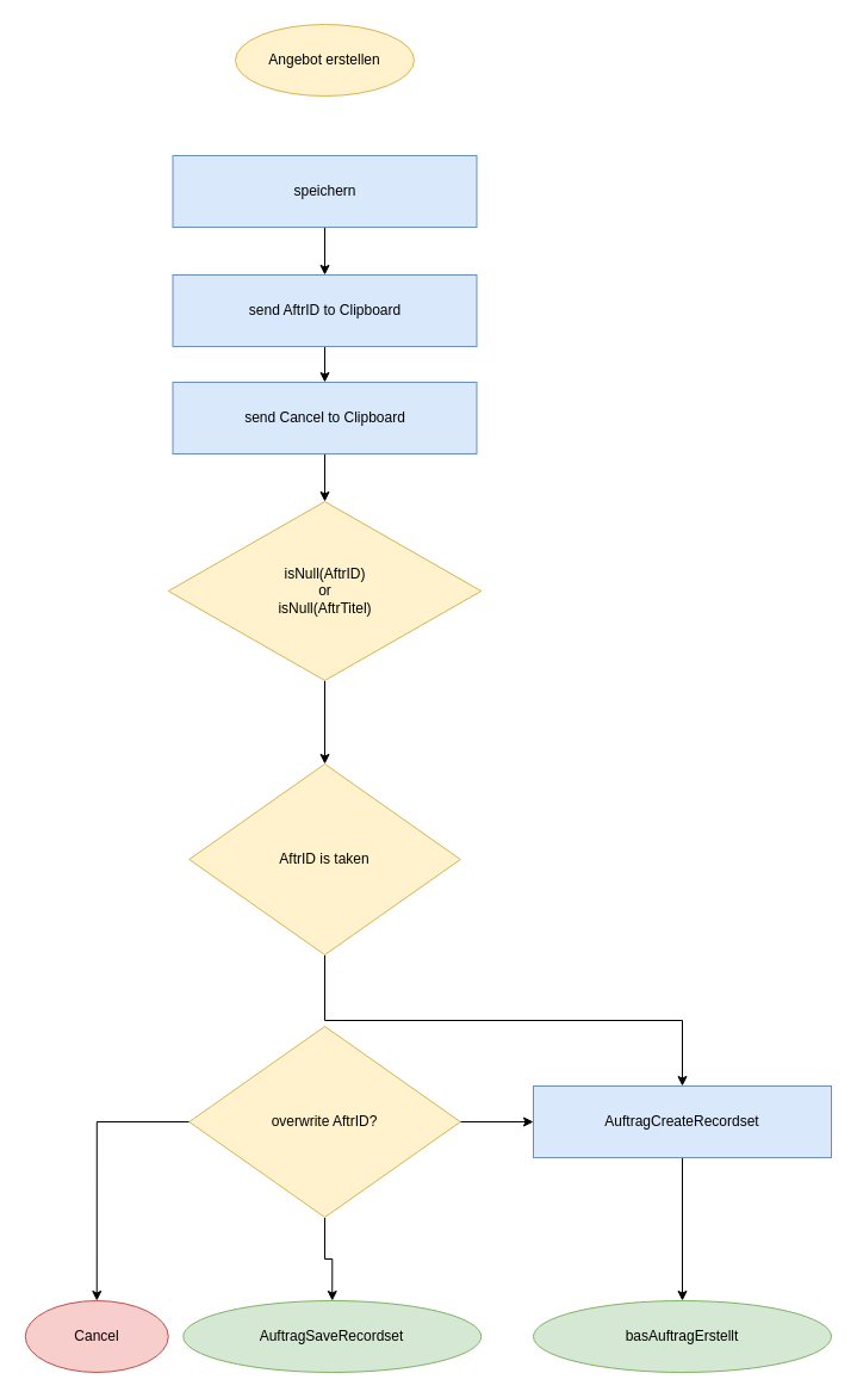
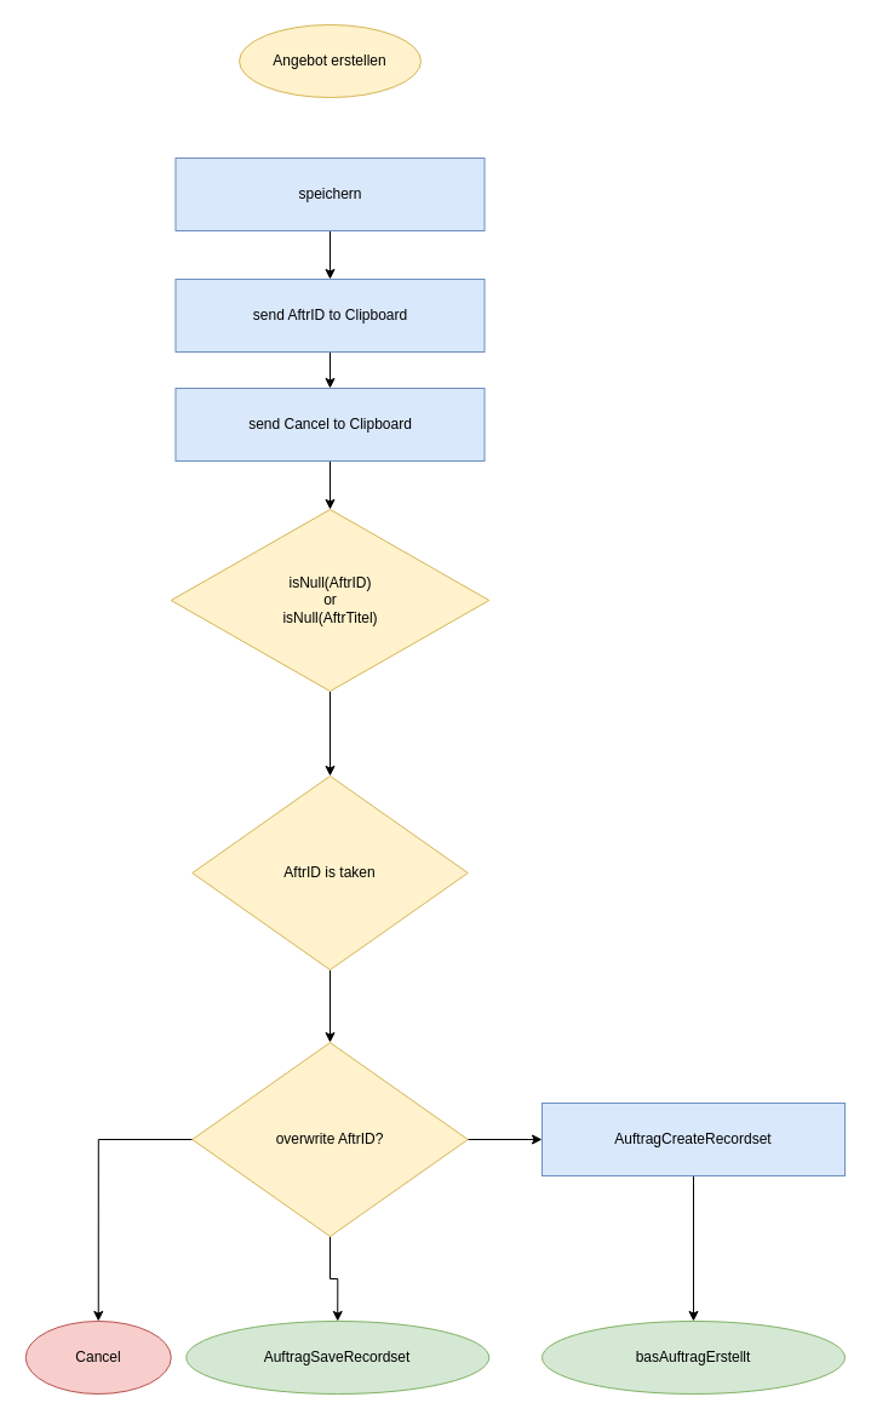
- <mxCell id="11" style="edgeStyle=orthogonalEdgeStyle;rounded=0;orthogonalLoop=1;jettySize=auto;html=1;exitX=0.5;exitY=1;exitDx=0;exitDy=0;" edge="1" parent="1" source="12" target="20"><mxGeometry relative="1" as="geometry" /></mxCell>
+ <mxCell id="11" style="edgeStyle=orthogonalEdgeStyle;rounded=0;orthogonalLoop=1;jettySize=auto;html=1;exitX=0.5;exitY=1;exitDx=0;exitDy=0;entryX=0.5;entryY=0;entryDx=0;entryDy=0;" edge="1" parent="1" source="12" target="16"><mxGeometry relative="1" as="geometry" /></mxCell>
